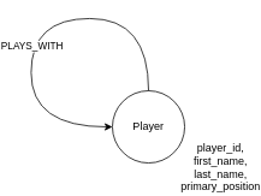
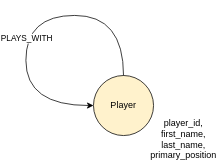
- <mxCell id="2" value="Player" style="ellipse;whiteSpace=wrap;html=1;aspect=fixed;" vertex="1" parent="1"><mxGeometry x="110" y="100" width="80" height="80" as="geometry" /></mxCell>
+ <mxCell id="2" value="Player" style="ellipse;whiteSpace=wrap;html=1;aspect=fixed;fillColor=#fff2cc;" vertex="1" parent="1"><mxGeometry x="110" y="100" width="80" height="80" as="geometry" /></mxCell>
